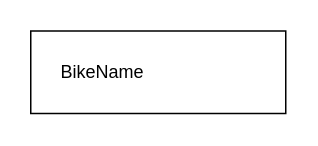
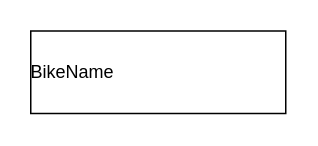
- <mxCell id="4" value="BikeName" style="text;html=1;strokeColor=none;fillColor=none;align=center;verticalAlign=middle;whiteSpace=wrap;rounded=0;" parent="2" vertex="1"><mxGeometry x="28" y="17.5" width="40" height="20" as="geometry" /></mxCell>
+ <mxCell id="4" value="BikeName" style="text;html=1;strokeColor=none;fillColor=none;align=center;verticalAlign=middle;whiteSpace=wrap;rounded=0;" parent="2" vertex="1"><mxGeometry x="8" y="17.5" width="40" height="20" as="geometry" /></mxCell>
